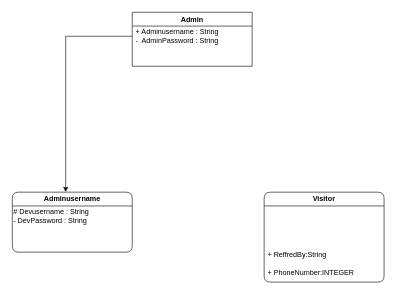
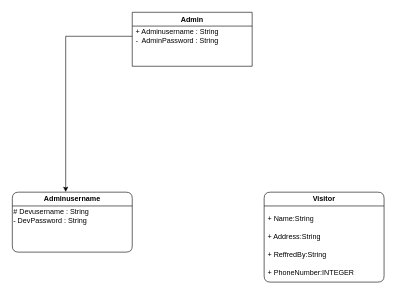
+ <mxCell id="7" value="+ Name:String" style="text;strokeColor=none;fillColor=none;align=left;verticalAlign=middle;spacingLeft=4;spacingRight=4;overflow=hidden;points=[[0,0.5],[1,0.5]];portConstraint=eastwest;rotatable=0;whiteSpace=wrap;html=1;" parent="6" vertex="1"><mxGeometry y="30" width="180" height="30" as="geometry" /></mxCell>
+ <mxCell id="8" value="+ Address:String" style="text;strokeColor=none;fillColor=none;align=left;verticalAlign=middle;spacingLeft=4;spacingRight=4;overflow=hidden;points=[[0,0.5],[1,0.5]];portConstraint=eastwest;rotatable=0;whiteSpace=wrap;html=1;" parent="6" vertex="1"><mxGeometry y="60" width="180" height="30" as="geometry" /></mxCell>
